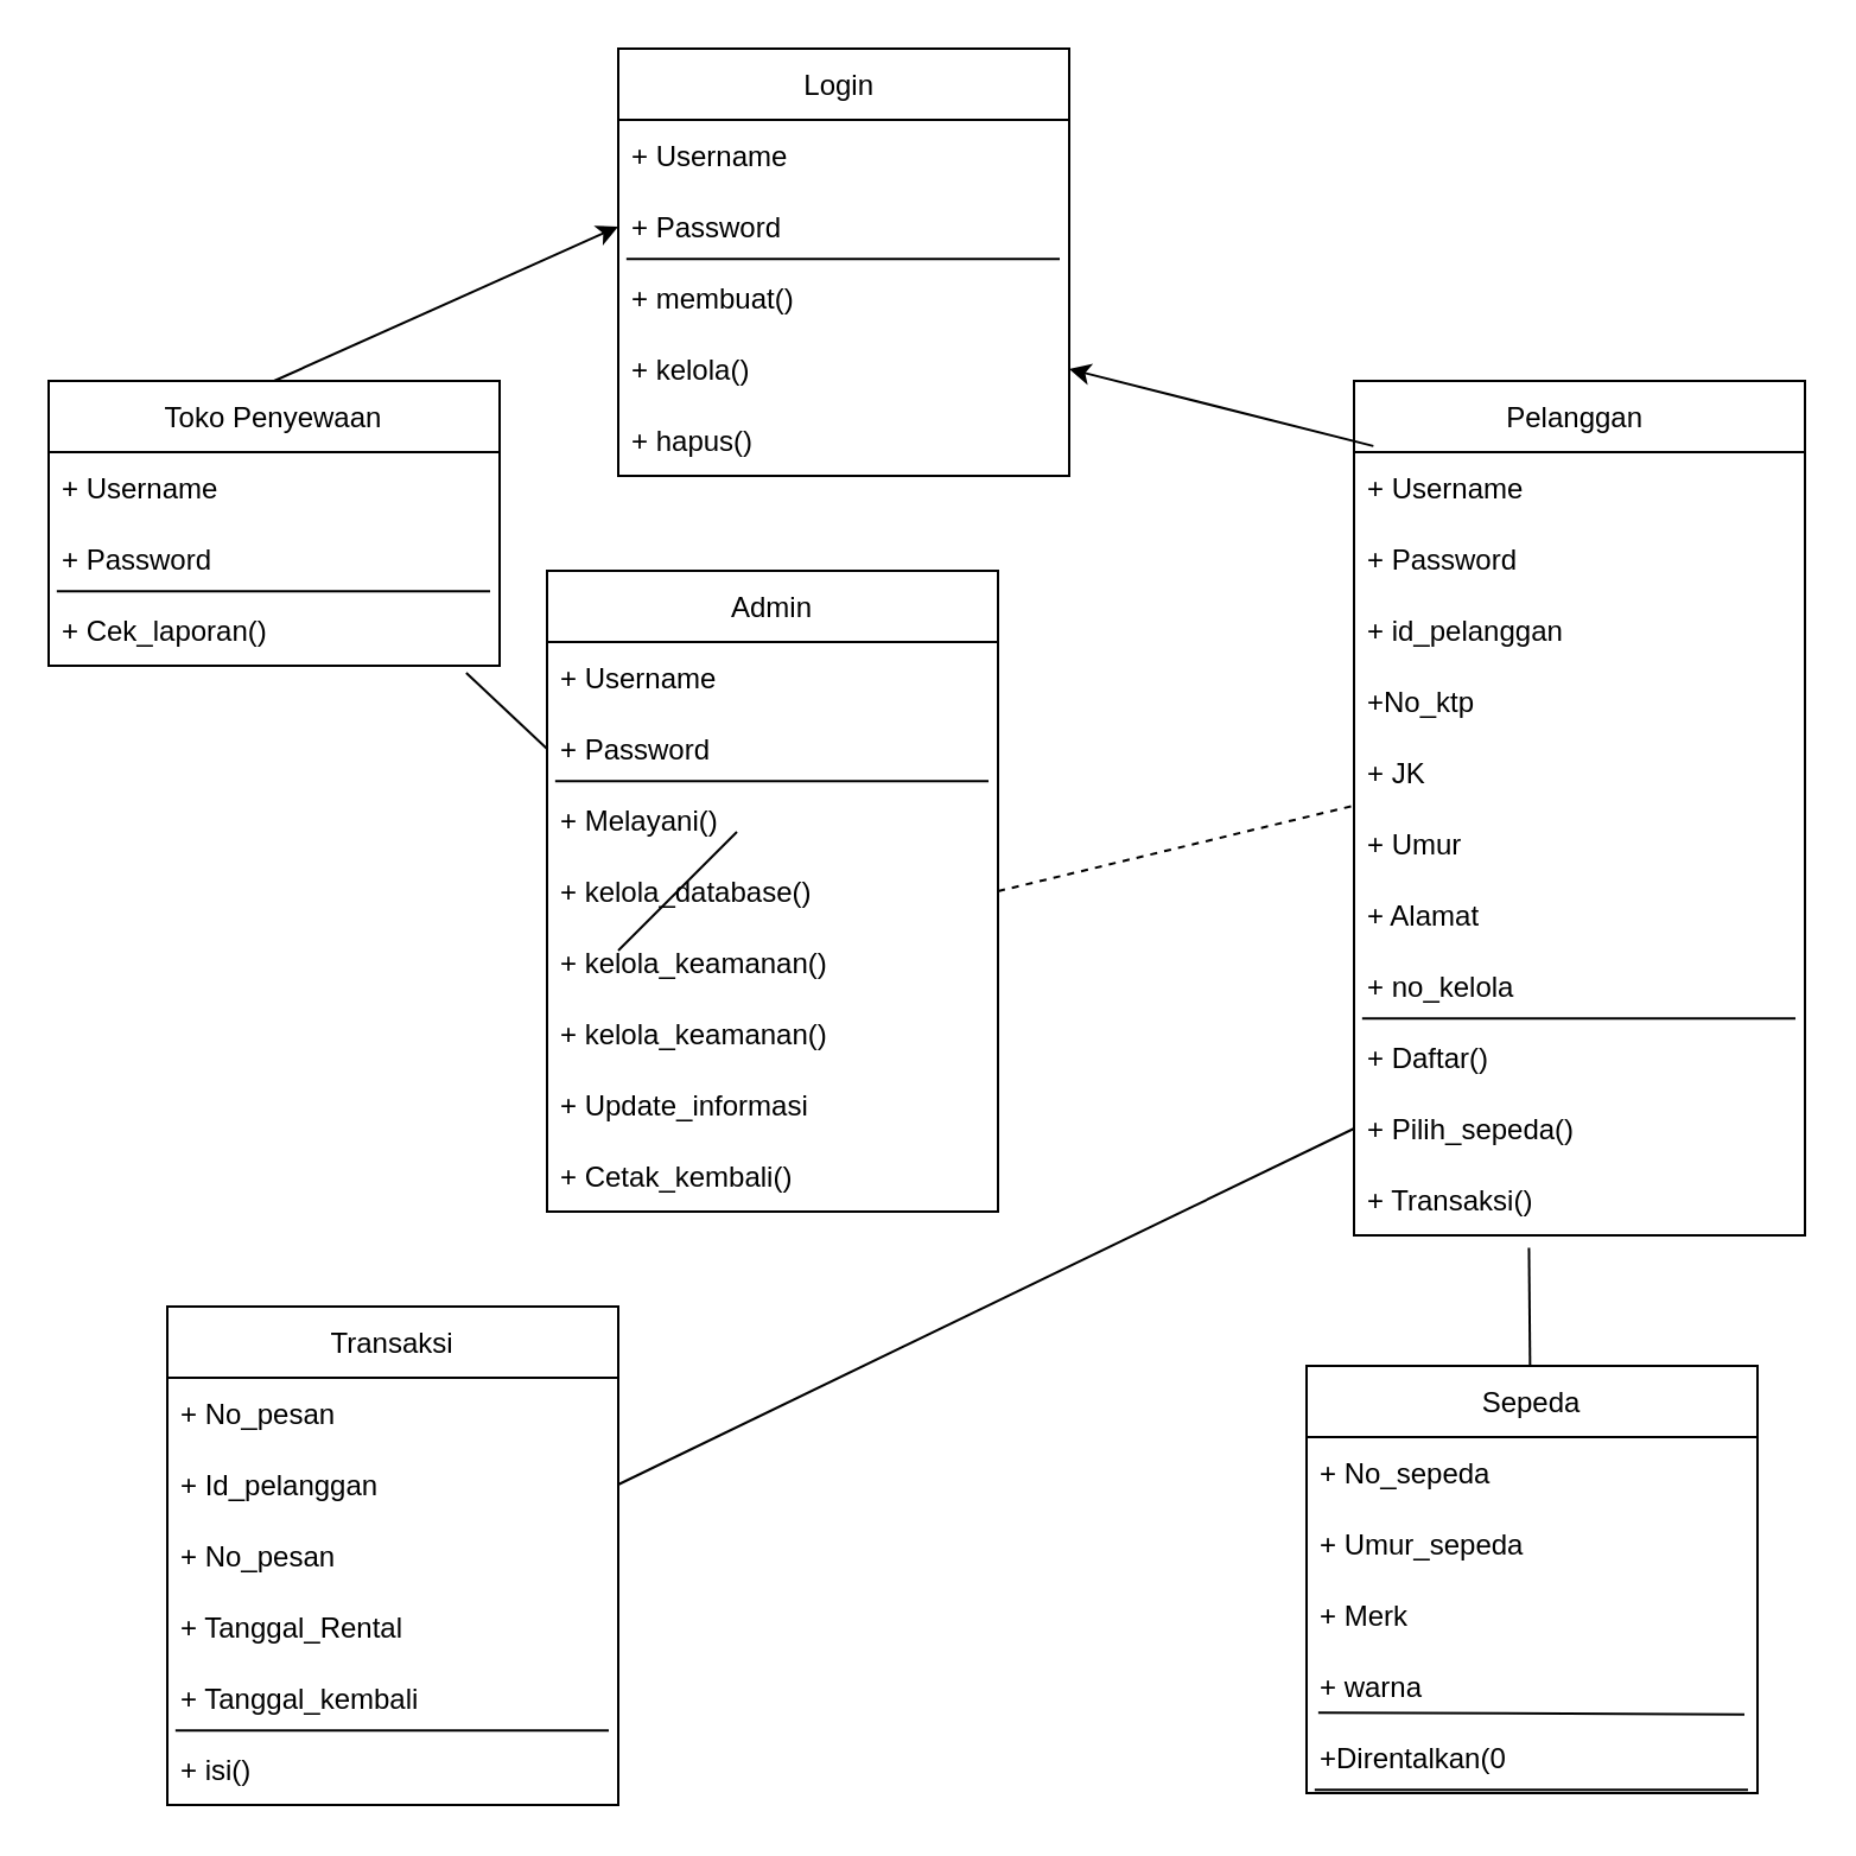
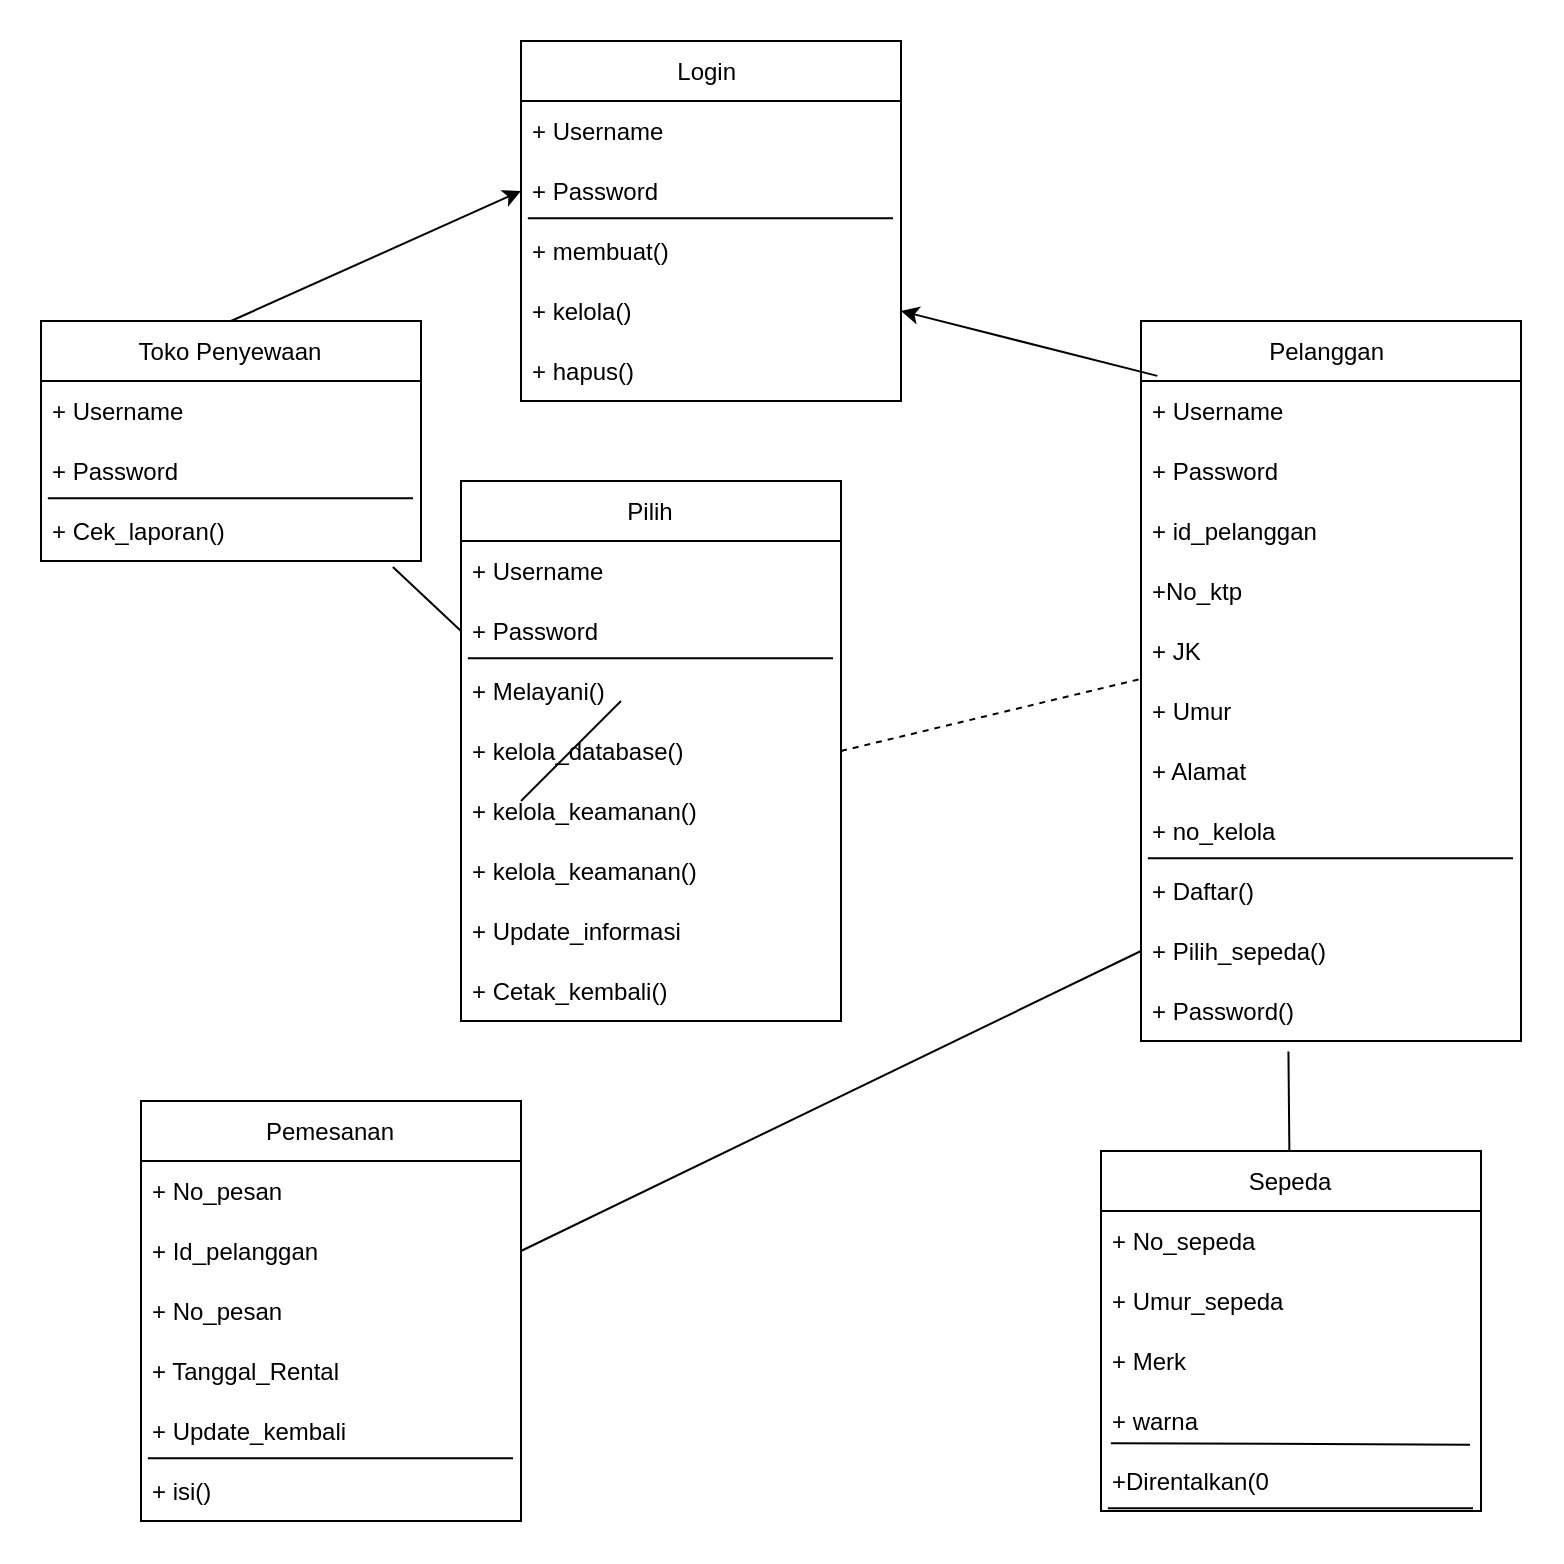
- <mxCell id="22" value="Admin" style="swimlane;fontStyle=0;childLayout=stackLayout;horizontal=1;startSize=30;horizontalStack=0;resizeParent=1;resizeParentMax=0;resizeLast=0;collapsible=1;marginBottom=0;" vertex="1" parent="1"><mxGeometry x="230" y="240" width="190" height="270" as="geometry" /></mxCell>
+ <mxCell id="22" value="Pilih" style="swimlane;fontStyle=0;childLayout=stackLayout;horizontal=1;startSize=30;horizontalStack=0;resizeParent=1;resizeParentMax=0;resizeLast=0;collapsible=1;marginBottom=0;" vertex="1" parent="1"><mxGeometry x="230" y="240" width="190" height="270" as="geometry" /></mxCell>
- <mxCell id="21" value="+ Transaksi()" style="text;strokeColor=none;fillColor=none;align=left;verticalAlign=middle;spacingLeft=4;spacingRight=4;overflow=hidden;points=[[0,0.5],[1,0.5]];portConstraint=eastwest;rotatable=0;" vertex="1" parent="9"><mxGeometry y="330" width="190" height="30" as="geometry" /></mxCell>
+ <mxCell id="21" value="+ Password()" style="text;strokeColor=none;fillColor=none;align=left;verticalAlign=middle;spacingLeft=4;spacingRight=4;overflow=hidden;points=[[0,0.5],[1,0.5]];portConstraint=eastwest;rotatable=0;" vertex="1" parent="9"><mxGeometry y="330" width="190" height="30" as="geometry" /></mxCell>
- <mxCell id="37" value="Transaksi" style="swimlane;fontStyle=0;childLayout=stackLayout;horizontal=1;startSize=30;horizontalStack=0;resizeParent=1;resizeParentMax=0;resizeLast=0;collapsible=1;marginBottom=0;" vertex="1" parent="1"><mxGeometry x="70" y="550" width="190" height="210" as="geometry" /></mxCell>
+ <mxCell id="37" value="Pemesanan" style="swimlane;fontStyle=0;childLayout=stackLayout;horizontal=1;startSize=30;horizontalStack=0;resizeParent=1;resizeParentMax=0;resizeLast=0;collapsible=1;marginBottom=0;" vertex="1" parent="1"><mxGeometry x="70" y="550" width="190" height="210" as="geometry" /></mxCell>
- <mxCell id="42" value="+ Tanggal_kembali" style="text;strokeColor=none;fillColor=none;align=left;verticalAlign=middle;spacingLeft=4;spacingRight=4;overflow=hidden;points=[[0,0.5],[1,0.5]];portConstraint=eastwest;rotatable=0;" vertex="1" parent="37"><mxGeometry y="150" width="190" height="30" as="geometry" /></mxCell>
+ <mxCell id="42" value="+ Update_kembali" style="text;strokeColor=none;fillColor=none;align=left;verticalAlign=middle;spacingLeft=4;spacingRight=4;overflow=hidden;points=[[0,0.5],[1,0.5]];portConstraint=eastwest;rotatable=0;" vertex="1" parent="37"><mxGeometry y="150" width="190" height="30" as="geometry" /></mxCell>
